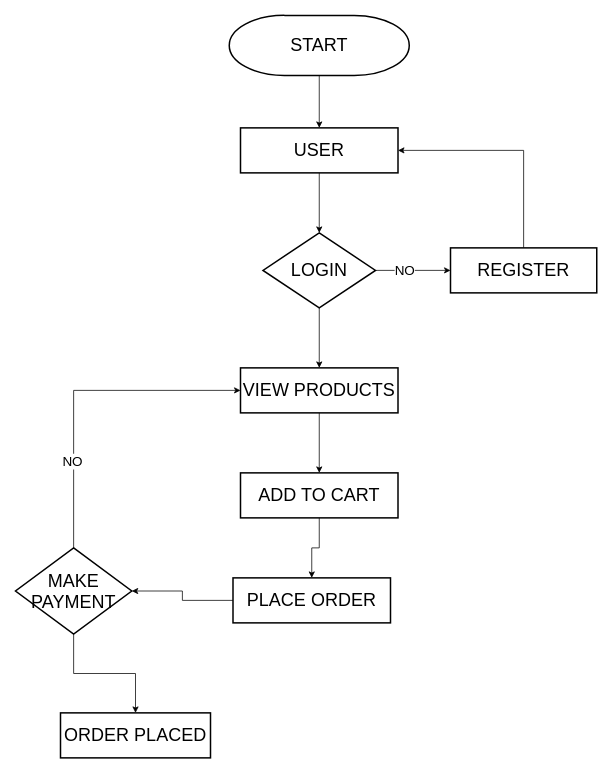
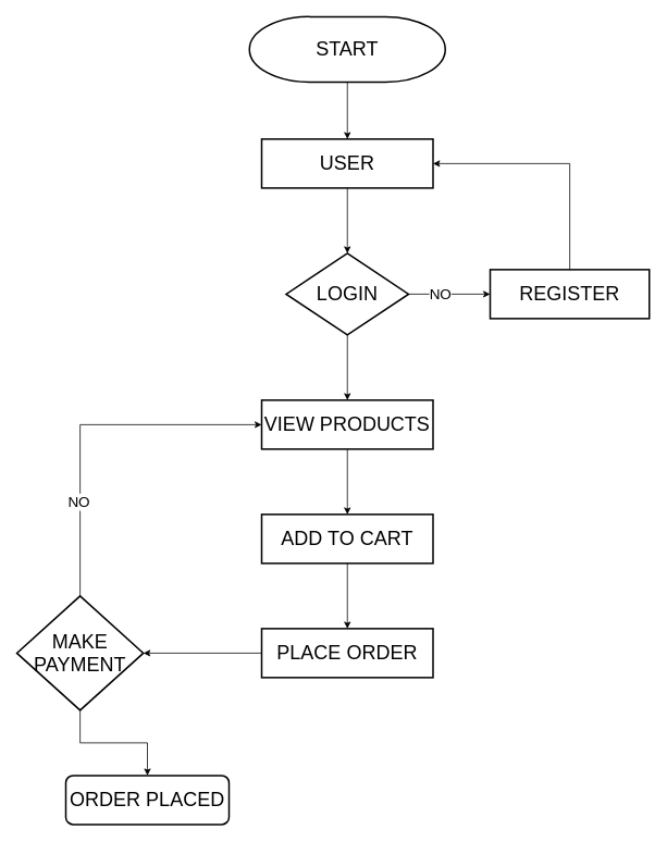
- <mxCell id="21" value="&lt;font style=&quot;font-size: 24px;&quot;&gt;MAKE PAYMENT&lt;/font&gt;" style="rhombus;whiteSpace=wrap;html=1;strokeWidth=2;" vertex="1" parent="1"><mxGeometry x="20" y="730" width="155" height="115" as="geometry" /></mxCell>
+ <mxCell id="21" value="&lt;font style=&quot;font-size: 24px;&quot;&gt;MAKE PAYMENT&lt;/font&gt;" style="rhombus;whiteSpace=wrap;html=1;strokeWidth=2;" vertex="1" parent="1"><mxGeometry x="20" y="730" width="155" height="140" as="geometry" /></mxCell>
- <mxCell id="17" value="&lt;span style=&quot;font-size: 24px;&quot;&gt;PLACE ORDER&lt;/span&gt;" style="whiteSpace=wrap;html=1;strokeWidth=2;" vertex="1" parent="1"><mxGeometry x="310" y="770" width="210" height="60" as="geometry" /></mxCell>
+ <mxCell id="17" value="&lt;span style=&quot;font-size: 24px;&quot;&gt;PLACE ORDER&lt;/span&gt;" style="whiteSpace=wrap;html=1;strokeWidth=2;" vertex="1" parent="1"><mxGeometry x="320" y="770" width="210" height="60" as="geometry" /></mxCell>
- <mxCell id="22" value="&lt;font style=&quot;font-size: 24px;&quot;&gt;ORDER PLACED&lt;/font&gt;" style="whiteSpace=wrap;html=1;strokeWidth=2;" vertex="1" parent="1"><mxGeometry x="80" y="950" width="200" height="60" as="geometry" /></mxCell>
+ <mxCell id="22" value="&lt;font style=&quot;font-size: 24px;&quot;&gt;ORDER PLACED&lt;/font&gt;" style="whiteSpace=wrap;html=1;strokeWidth=2;rounded=1;" vertex="1" parent="1"><mxGeometry x="80" y="950" width="200" height="60" as="geometry" /></mxCell>
